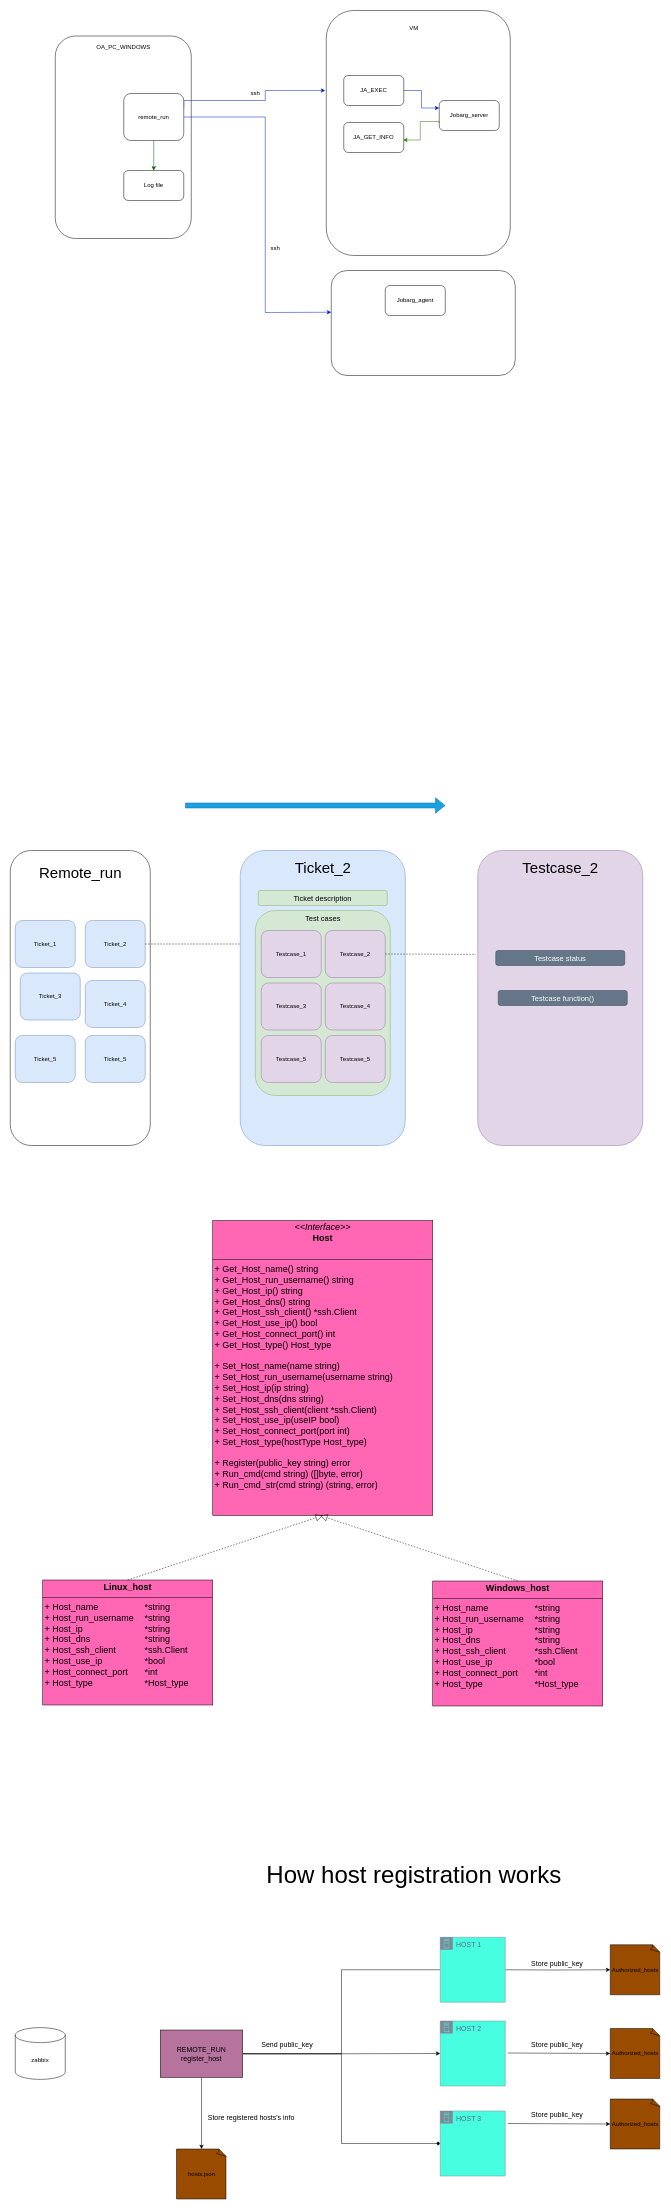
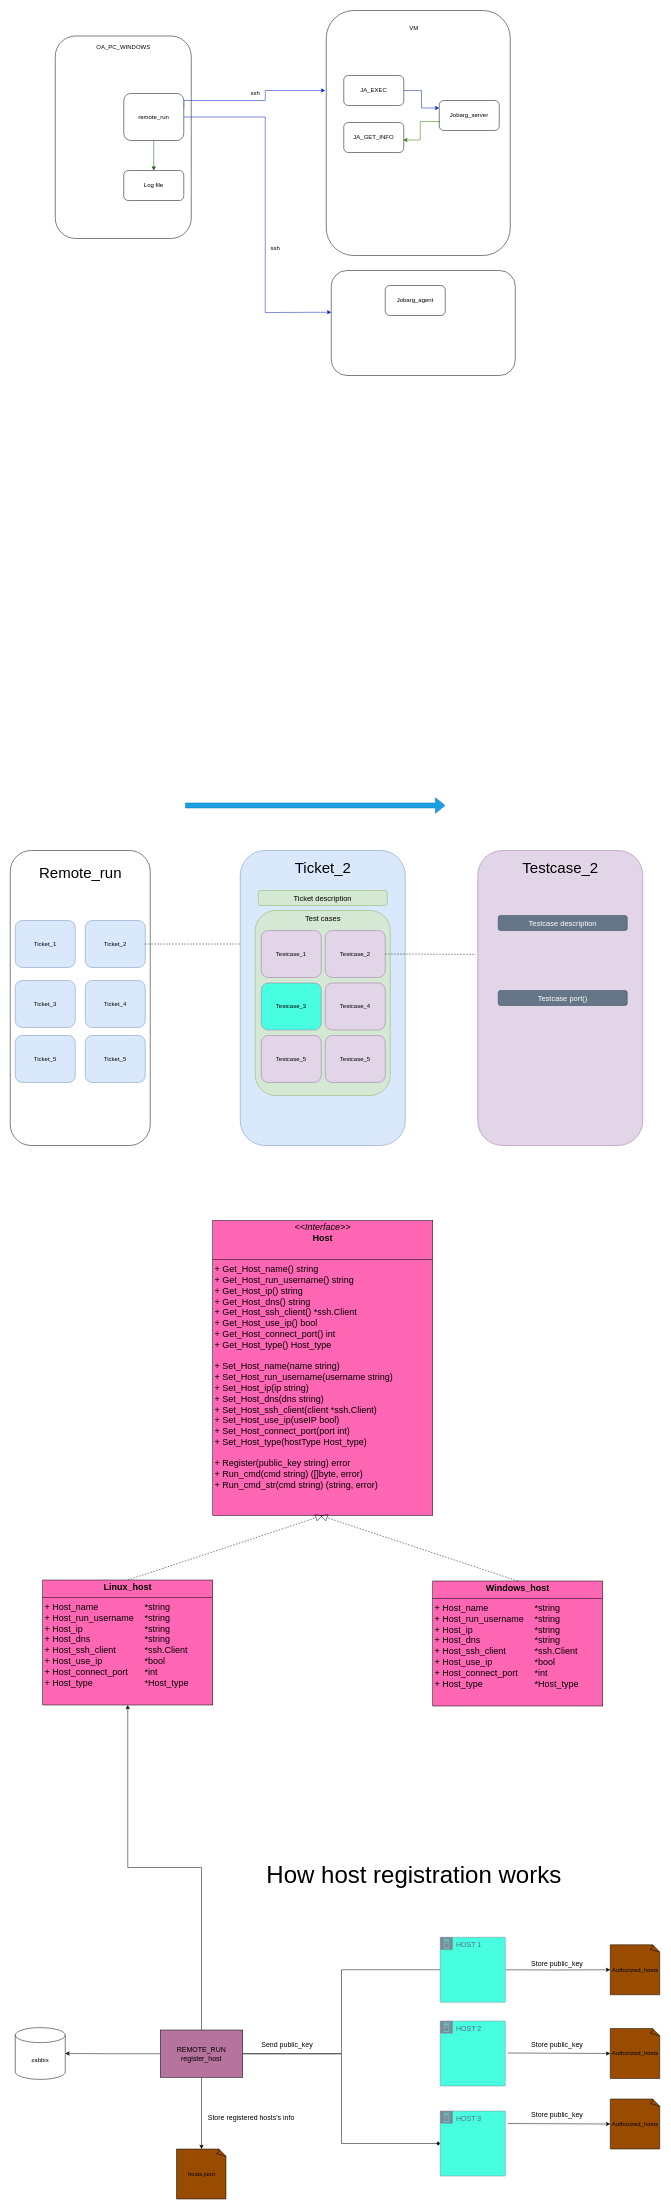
+ <mxCell id="24" value="&lt;span style=&quot;font-size: 15px; text-wrap: nowrap;&quot;&gt;Testcase description&lt;/span&gt;" style="rounded=1;whiteSpace=wrap;html=1;fillColor=#647687;strokeColor=#314354;fontColor=#ffffff;" parent="1" vertex="1"><mxGeometry x="996" y="1830" width="258" height="30" as="geometry" /></mxCell>
- <mxCell id="54" value="&lt;span style=&quot;font-size: 15px; text-wrap: nowrap;&quot;&gt;Testcase status&lt;/span&gt;" style="rounded=1;whiteSpace=wrap;html=1;fillColor=#647687;strokeColor=#314354;fontColor=#ffffff;" vertex="1" parent="1"><mxGeometry x="991" y="1900" width="258" height="30" as="geometry" /></mxCell>
- <mxCell id="11" value="Ticket_3" style="rounded=1;whiteSpace=wrap;html=1;fillColor=#dae8fc;strokeColor=#6c8ebf;" parent="1" vertex="1"><mxGeometry x="40" y="1945" width="120" height="94" as="geometry" /></mxCell>
+ <mxCell id="11" value="Ticket_3" style="rounded=1;whiteSpace=wrap;html=1;fillColor=#dae8fc;strokeColor=#6c8ebf;" parent="1" vertex="1"><mxGeometry x="30" y="1960" width="120" height="94" as="geometry" /></mxCell>
- <mxCell id="26" value="&lt;span style=&quot;font-size: 15px; text-wrap: nowrap;&quot;&gt;Testcase function()&lt;/span&gt;" style="rounded=1;whiteSpace=wrap;html=1;fillColor=#647687;strokeColor=#314354;fontColor=#ffffff;" parent="1" vertex="1"><mxGeometry x="996" y="1980" width="258" height="30" as="geometry" /></mxCell>
+ <mxCell id="26" value="&lt;span style=&quot;font-size: 15px; text-wrap: nowrap;&quot;&gt;Testcase port()&lt;/span&gt;" style="rounded=1;whiteSpace=wrap;html=1;fillColor=#647687;strokeColor=#314354;fontColor=#ffffff;" parent="1" vertex="1"><mxGeometry x="996" y="1980" width="258" height="30" as="geometry" /></mxCell>
- <mxCell id="19" value="Testcase_3" style="rounded=1;whiteSpace=wrap;html=1;fillColor=#e1d5e7;strokeColor=#9673a6;" parent="1" vertex="1"><mxGeometry x="522" y="1965" width="120" height="94" as="geometry" /></mxCell>
+ <mxCell id="19" value="Testcase_3" style="rounded=1;whiteSpace=wrap;html=1;fillColor=#47ffe0;strokeColor=#9673a6;" parent="1" vertex="1"><mxGeometry x="522" y="1965" width="120" height="94" as="geometry" /></mxCell>
+ <mxCell id="75" style="edgeStyle=orthogonalEdgeStyle;rounded=0;orthogonalLoop=1;jettySize=auto;html=1;entryX=1;entryY=0.5;entryDx=0;entryDy=0;entryPerimeter=0;" edge="1" parent="1" source="38" target="74"><mxGeometry relative="1" as="geometry" /></mxCell>
- <mxCell id="35" style="edgeStyle=orthogonalEdgeStyle;rounded=0;orthogonalLoop=1;jettySize=auto;html=1;entryX=0;entryY=0.5;entryDx=0;entryDy=0;" parent="1" source="38" target="52" edge="1"><mxGeometry relative="1" as="geometry" /></mxCell>
+ <mxCell id="35" style="edgeStyle=orthogonalEdgeStyle;rounded=0;orthogonalLoop=1;jettySize=auto;html=1;" parent="1" source="38" target="29" edge="1"><mxGeometry relative="1" as="geometry" /></mxCell>
